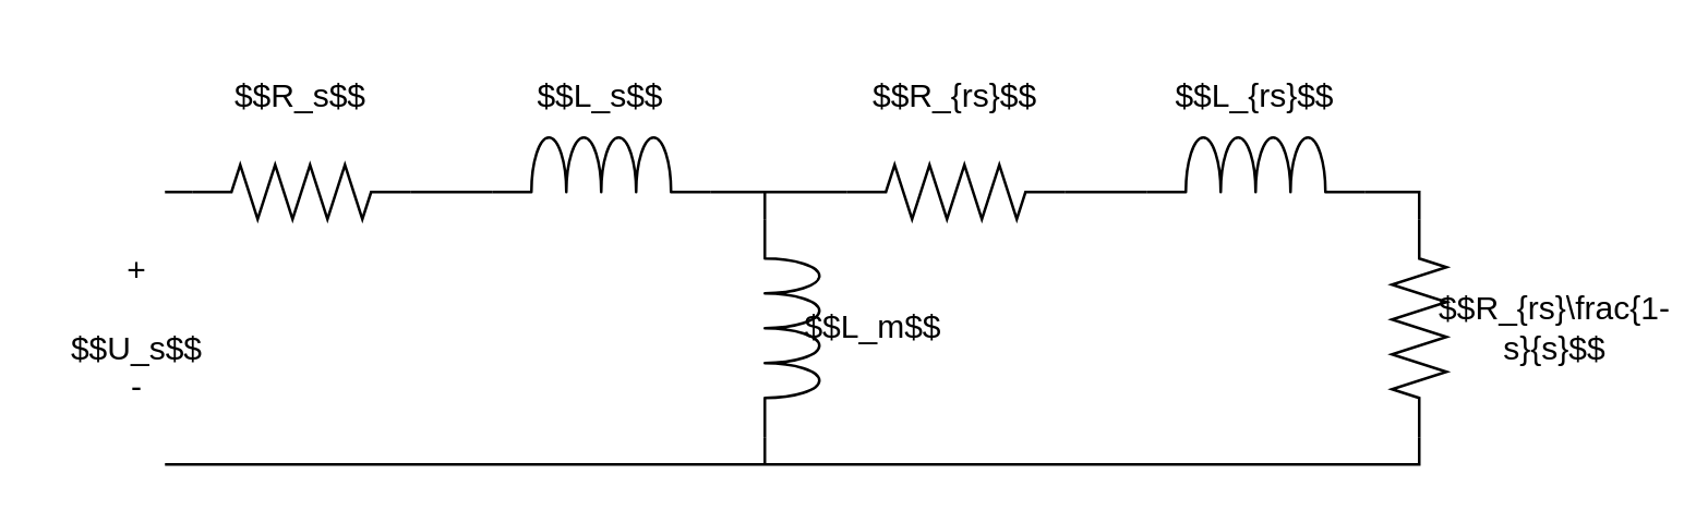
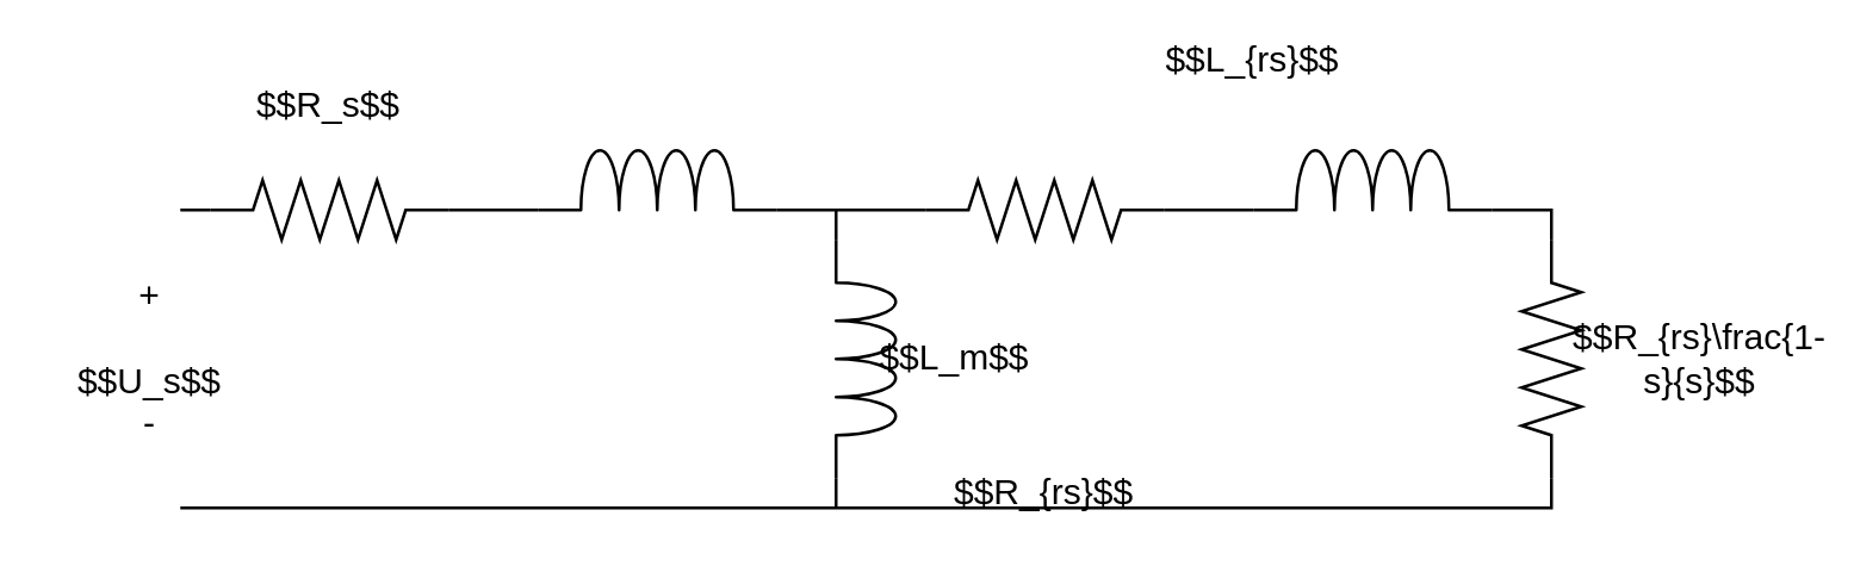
- <mxCell id="16" value="$$L_s$$" style="text;html=1;strokeColor=none;fillColor=none;align=center;verticalAlign=middle;whiteSpace=wrap;rounded=0;" parent="1" vertex="1"><mxGeometry x="190" y="20" width="60" height="30" as="geometry" /></mxCell>
- <mxCell id="17" value="$$R_{rs}$$" style="text;html=1;strokeColor=none;fillColor=none;align=center;verticalAlign=middle;whiteSpace=wrap;rounded=0;" parent="1" vertex="1"><mxGeometry x="320" y="20" width="60" height="30" as="geometry" /></mxCell>
+ <mxCell id="17" value="$$R_{rs}$$" style="text;html=1;strokeColor=none;fillColor=none;align=center;verticalAlign=middle;whiteSpace=wrap;rounded=0;" parent="1" vertex="1"><mxGeometry x="320" y="150" width="60" height="30" as="geometry" /></mxCell>
- <mxCell id="19" value="$$L_{rs}$$" style="text;html=1;strokeColor=none;fillColor=none;align=center;verticalAlign=middle;whiteSpace=wrap;rounded=0;" parent="1" vertex="1"><mxGeometry x="430" y="20" width="60" height="30" as="geometry" /></mxCell>
+ <mxCell id="19" value="$$L_{rs}$$" style="text;html=1;strokeColor=none;fillColor=none;align=center;verticalAlign=middle;whiteSpace=wrap;rounded=0;" parent="1" vertex="1"><mxGeometry x="390" y="5" width="60" height="30" as="geometry" /></mxCell>
